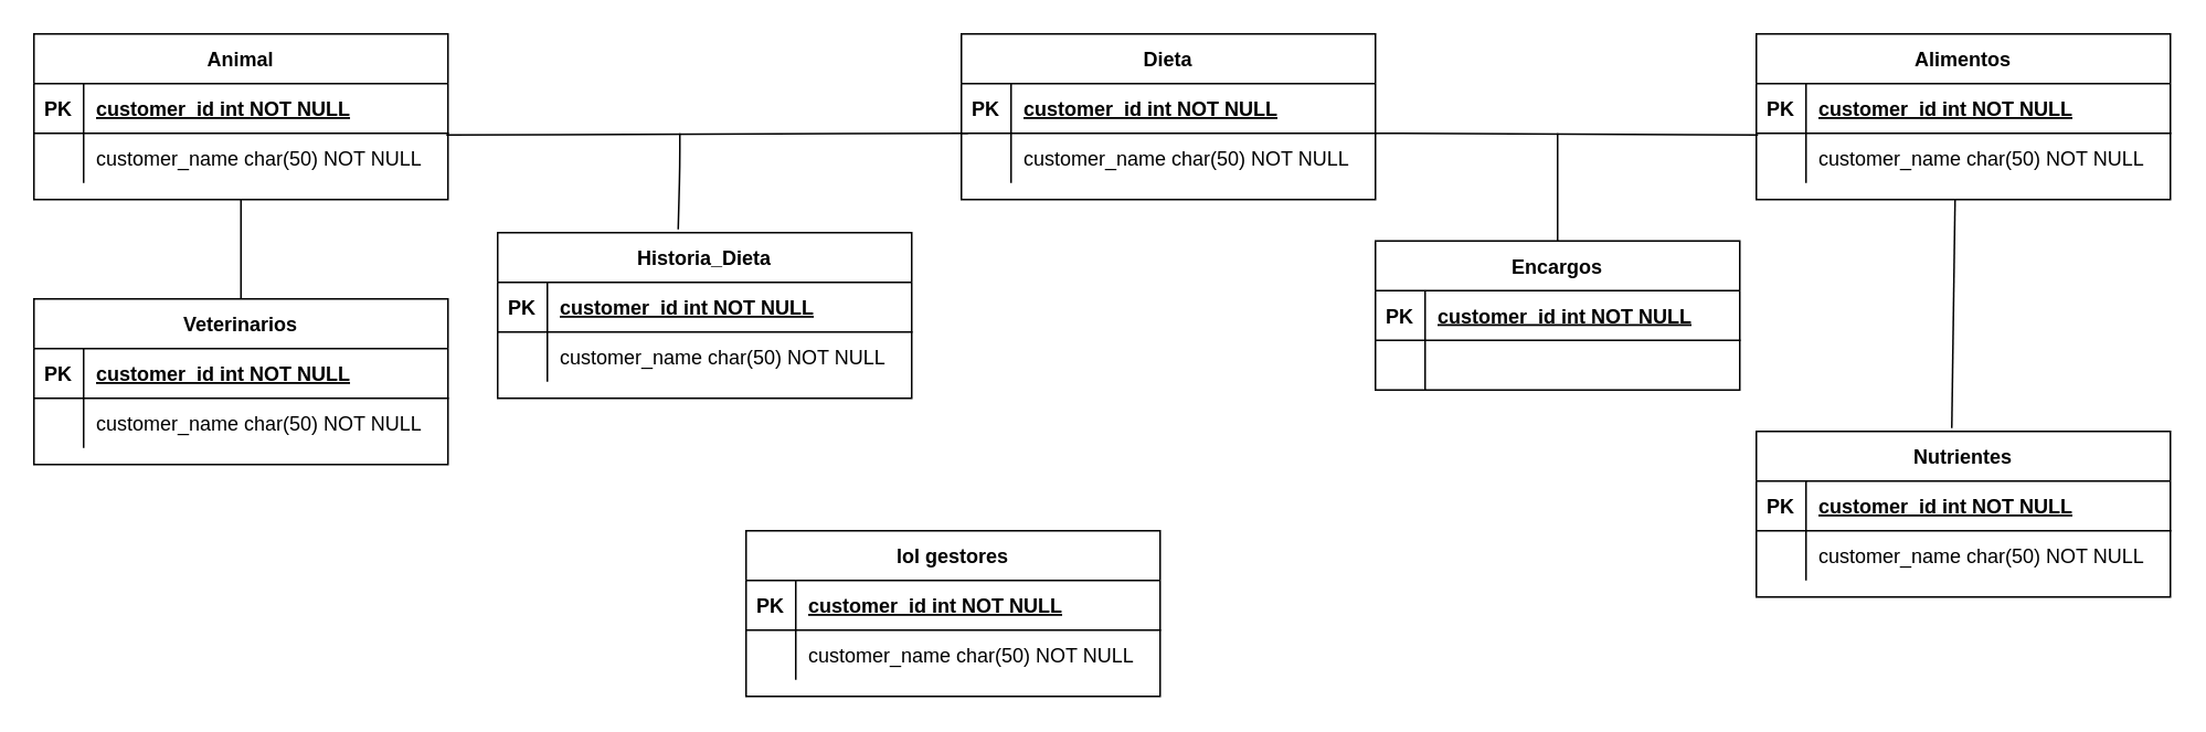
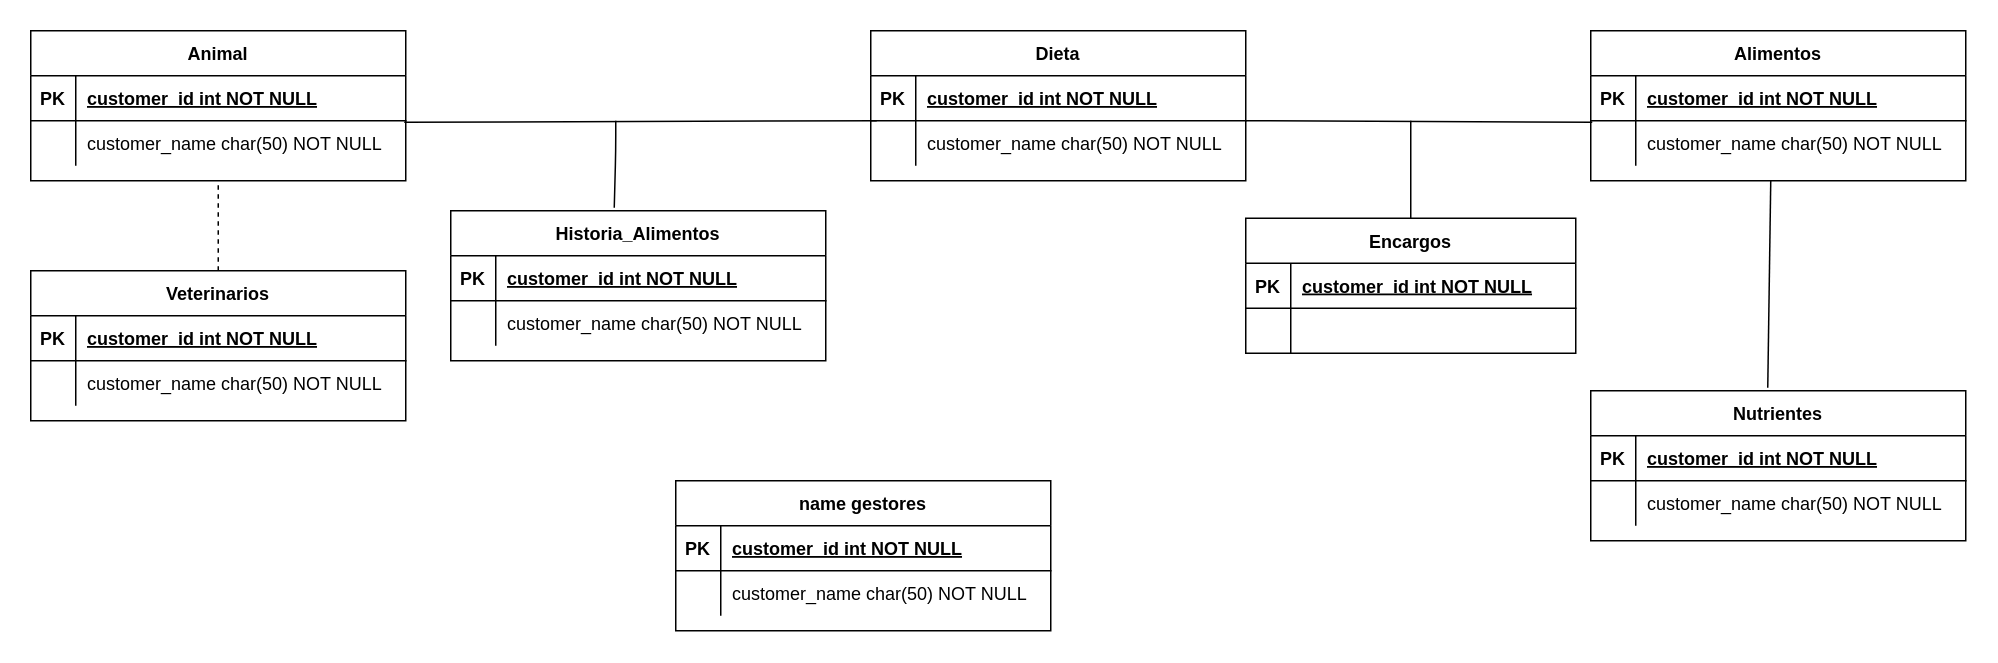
- <mxCell id="54" value="" style="endArrow=none;html=1;exitX=0.5;exitY=0;exitDx=0;exitDy=0;entryX=0.5;entryY=1;entryDx=0;entryDy=0;" edge="1" parent="1" source="9" target="2"><mxGeometry width="50" height="50" relative="1" as="geometry"><mxPoint x="130" y="170" as="sourcePoint" /><mxPoint x="180" y="120" as="targetPoint" /></mxGeometry></mxCell>
+ <mxCell id="54" value="" style="endArrow=none;html=1;exitX=0.5;exitY=0;exitDx=0;exitDy=0;entryX=0.5;entryY=1;entryDx=0;entryDy=0;dashed=1;" edge="1" parent="1" source="9" target="2"><mxGeometry width="50" height="50" relative="1" as="geometry"><mxPoint x="130" y="170" as="sourcePoint" /><mxPoint x="180" y="120" as="targetPoint" /></mxGeometry></mxCell>
- <mxCell id="23" value="Historia_Dieta" style="shape=table;startSize=30;container=1;collapsible=1;childLayout=tableLayout;fixedRows=1;rowLines=0;fontStyle=1;align=center;resizeLast=1;" vertex="1" parent="1"><mxGeometry x="300" y="140" width="250" height="100" as="geometry" /></mxCell>
+ <mxCell id="23" value="Historia_Alimentos" style="shape=table;startSize=30;container=1;collapsible=1;childLayout=tableLayout;fixedRows=1;rowLines=0;fontStyle=1;align=center;resizeLast=1;" vertex="1" parent="1"><mxGeometry x="300" y="140" width="250" height="100" as="geometry" /></mxCell>
- <mxCell id="57" value="lol gestores" style="shape=table;startSize=30;container=1;collapsible=1;childLayout=tableLayout;fixedRows=1;rowLines=0;fontStyle=1;align=center;resizeLast=1;" vertex="1" parent="1"><mxGeometry x="450" y="320" width="250" height="100" as="geometry" /></mxCell>
+ <mxCell id="57" value="name gestores" style="shape=table;startSize=30;container=1;collapsible=1;childLayout=tableLayout;fixedRows=1;rowLines=0;fontStyle=1;align=center;resizeLast=1;" vertex="1" parent="1"><mxGeometry x="450" y="320" width="250" height="100" as="geometry" /></mxCell>
